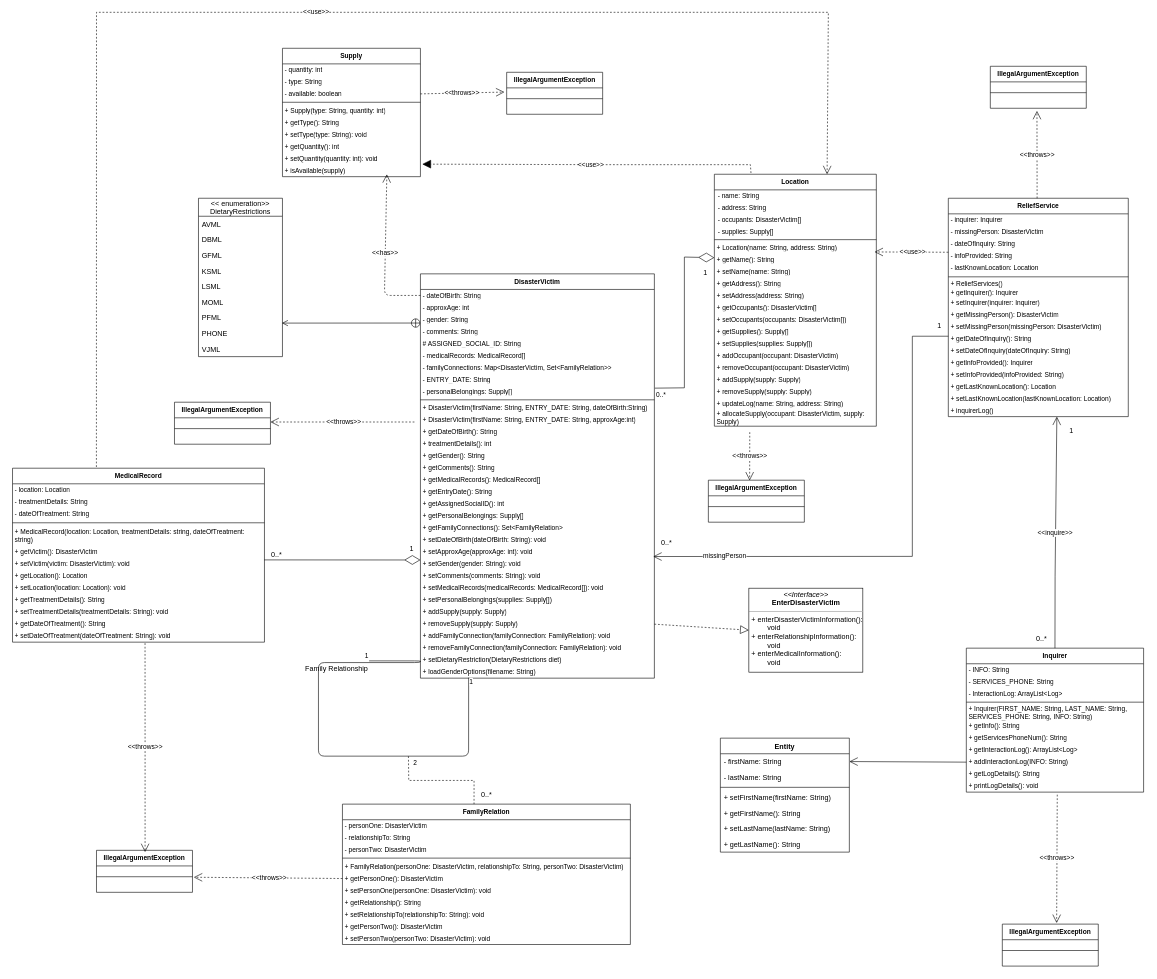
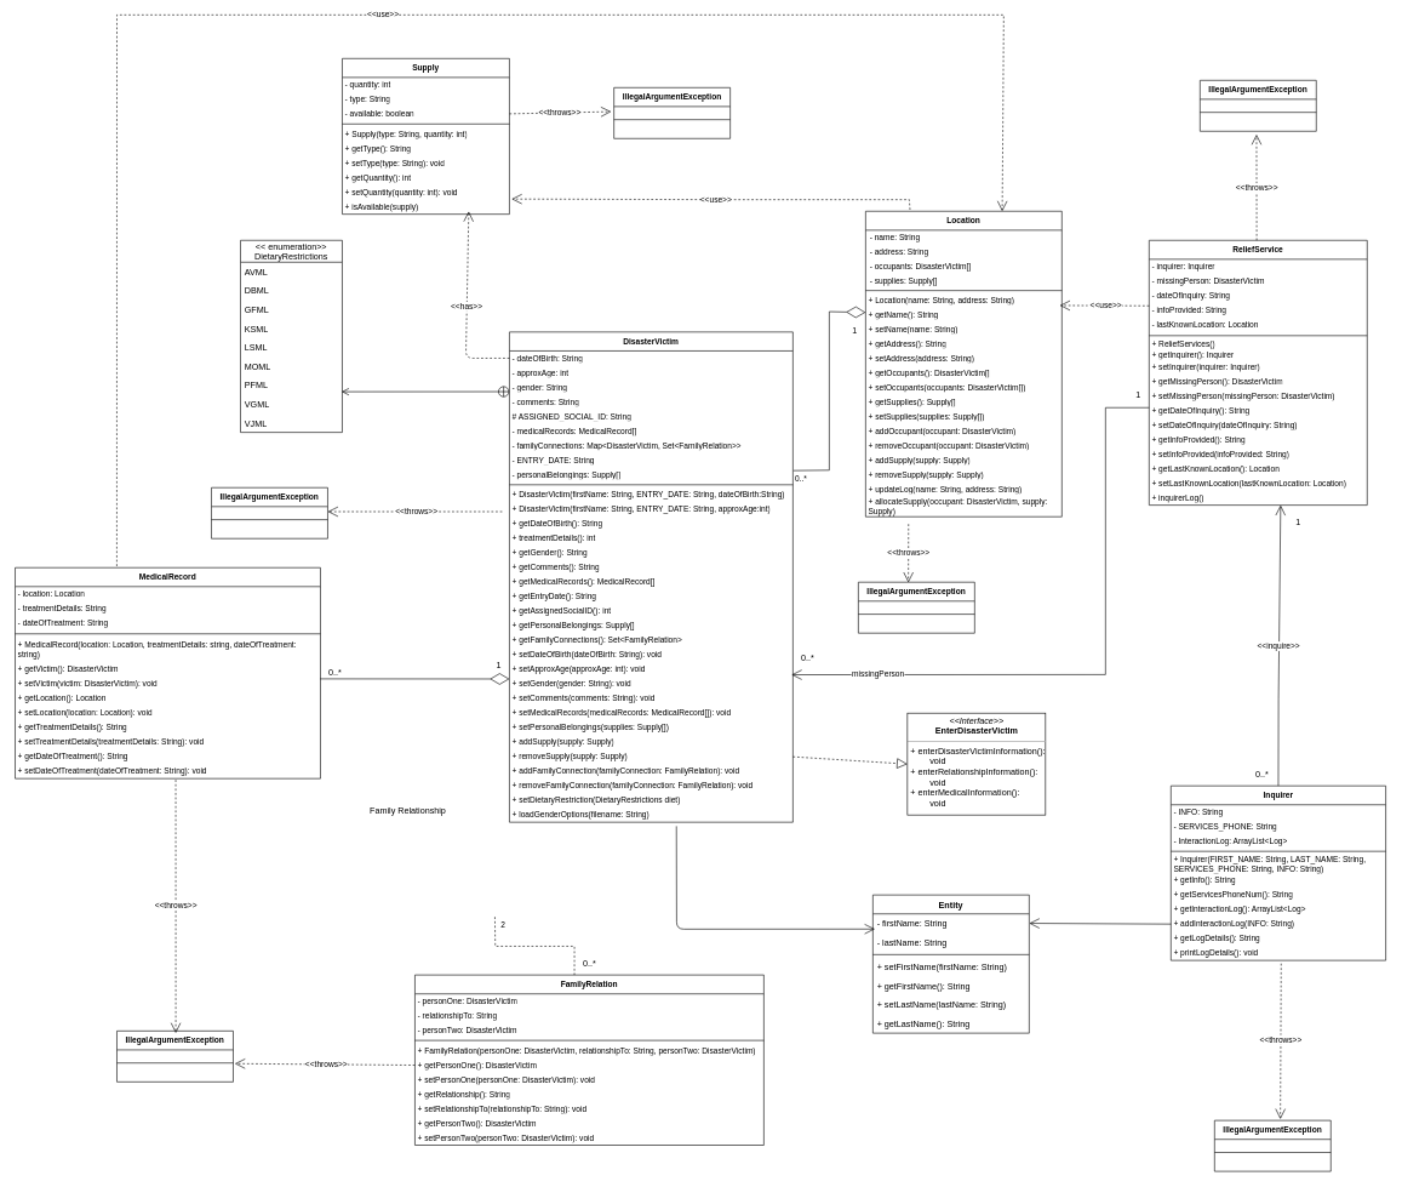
- <mxCell id="87" value="&amp;lt;&amp;lt;use&amp;gt;&amp;gt;" style="endArrow=block;endSize=12;dashed=1;html=1;rounded=0;exitX=0.226;exitY=-0.005;exitDx=0;exitDy=0;entryX=1.013;entryY=-0.043;entryDx=0;entryDy=0;exitPerimeter=0;entryPerimeter=0;" parent="1" source="32" target="31" edge="1"><mxGeometry width="160" relative="1" as="geometry"><mxPoint x="1090" y="420" as="sourcePoint" /><mxPoint x="700" y="254" as="targetPoint" /><Array as="points"><mxPoint x="1250" y="274" /><mxPoint x="1000" y="274" /></Array></mxGeometry></mxCell>
+ <mxCell id="87" value="&amp;lt;&amp;lt;use&amp;gt;&amp;gt;" style="endArrow=open;endSize=12;dashed=1;html=1;rounded=0;exitX=0.226;exitY=-0.005;exitDx=0;exitDy=0;entryX=1.013;entryY=-0.043;entryDx=0;entryDy=0;exitPerimeter=0;entryPerimeter=0;" parent="1" source="32" target="31" edge="1"><mxGeometry width="160" relative="1" as="geometry"><mxPoint x="1090" y="420" as="sourcePoint" /><mxPoint x="700" y="254" as="targetPoint" /><Array as="points"><mxPoint x="1250" y="274" /><mxPoint x="1000" y="274" /></Array></mxGeometry></mxCell>
- <mxCell id="185" value="PHONE" style="text;strokeColor=none;fillColor=none;align=left;verticalAlign=top;spacingLeft=4;spacingRight=4;overflow=hidden;rotatable=0;points=[[0,0.5],[1,0.5]];portConstraint=eastwest;" vertex="1" parent="177"><mxGeometry y="212" width="140" height="26" as="geometry" /></mxCell>
+ <mxCell id="185" value="VGML" style="text;strokeColor=none;fillColor=none;align=left;verticalAlign=top;spacingLeft=4;spacingRight=4;overflow=hidden;rotatable=0;points=[[0,0.5],[1,0.5]];portConstraint=eastwest;" vertex="1" parent="177"><mxGeometry y="212" width="140" height="26" as="geometry" /></mxCell>
- <mxCell id="137" value="+ getInfoProvided(): Inquirer" style="text;strokeColor=none;fillColor=none;align=left;verticalAlign=middle;spacingLeft=4;spacingRight=4;overflow=hidden;rotatable=0;points=[[0,0.5],[1,0.5]];portConstraint=eastwest;html=1;spacing=0;fontSize=11;whiteSpace=wrap;horizontal=1;" parent="123" vertex="1"><mxGeometry y="264" width="300" height="20" as="geometry" /></mxCell>
+ <mxCell id="137" value="+ getInfoProvided(): String" style="text;strokeColor=none;fillColor=none;align=left;verticalAlign=middle;spacingLeft=4;spacingRight=4;overflow=hidden;rotatable=0;points=[[0,0.5],[1,0.5]];portConstraint=eastwest;html=1;spacing=0;fontSize=11;whiteSpace=wrap;horizontal=1;" parent="123" vertex="1"><mxGeometry y="264" width="300" height="20" as="geometry" /></mxCell>
- <mxCell id="188" value="" style="endArrow=none;html=1;edgeStyle=orthogonalEdgeStyle;rounded=1;entryX=0.919;entryY=0.039;entryDx=0;entryDy=0;curved=0;entryPerimeter=0;exitX=0.206;exitY=0.953;exitDx=0;exitDy=0;exitPerimeter=0;" parent="1" source="86" target="101" edge="1"><mxGeometry relative="1" as="geometry"><mxPoint x="780" y="1240" as="sourcePoint" /><mxPoint x="860" y="1100" as="targetPoint" /><Array as="points"><mxPoint x="780" y="1260" /><mxPoint x="530" y="1260" /><mxPoint x="530" y="1104" /><mxPoint x="700" y="1104" /><mxPoint x="700" y="1101" /></Array></mxGeometry></mxCell>
- <mxCell id="189" value="1" style="edgeLabel;resizable=0;html=1;align=left;verticalAlign=bottom;" parent="188" connectable="0" vertex="1"><mxGeometry x="-1" relative="1" as="geometry"><mxPoint y="15" as="offset" /></mxGeometry></mxCell>
- <mxCell id="190" value="1" style="edgeLabel;resizable=0;html=1;align=right;verticalAlign=bottom;" parent="188" connectable="0" vertex="1"><mxGeometry x="1" relative="1" as="geometry" /></mxCell>
+ <mxCell id="202" value="" style="endArrow=open;endFill=1;endSize=12;html=1;exitX=0.589;exitY=1.271;exitDx=0;exitDy=0;exitPerimeter=0;entryX=0.013;entryY=-0.198;entryDx=0;entryDy=0;entryPerimeter=0;" edge="1" parent="1" source="86" target="196"><mxGeometry width="160" relative="1" as="geometry"><mxPoint x="1220" y="1240" as="sourcePoint" /><mxPoint x="1380" y="1240" as="targetPoint" /><Array as="points"><mxPoint x="930" y="1277" /></Array></mxGeometry></mxCell>
